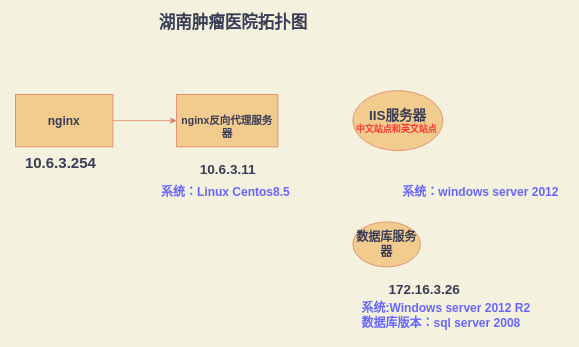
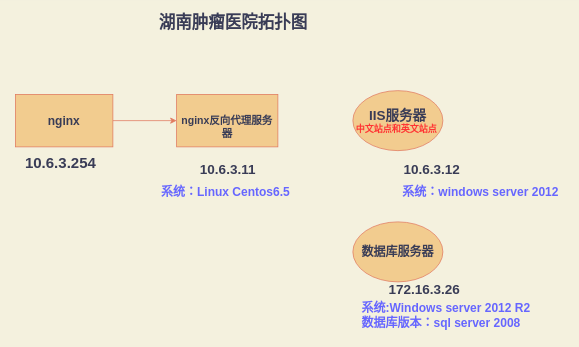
+ <mxCell id="9" value="&lt;b&gt;&lt;font style=&quot;font-size: 18px&quot;&gt;10.6.3.12&lt;/font&gt;&lt;/b&gt;" style="text;html=1;align=center;verticalAlign=middle;resizable=0;points=[];autosize=1;fontColor=#393C56;" parent="1" vertex="1"><mxGeometry x="530" y="215" width="90" height="20" as="geometry" /></mxCell>
- <mxCell id="11" value="&lt;b&gt;&lt;font style=&quot;font-size: 16px&quot; color=&quot;#6666ff&quot;&gt;系统：Linux Centos8.5&lt;/font&gt;&lt;/b&gt;" style="text;html=1;align=center;verticalAlign=middle;resizable=0;points=[];autosize=1;fontColor=#393C56;" parent="1" vertex="1"><mxGeometry x="205" y="245" width="190" height="20" as="geometry" /></mxCell>
+ <mxCell id="11" value="&lt;b&gt;&lt;font style=&quot;font-size: 16px&quot; color=&quot;#6666ff&quot;&gt;系统：Linux Centos6.5&lt;/font&gt;&lt;/b&gt;" style="text;html=1;align=center;verticalAlign=middle;resizable=0;points=[];autosize=1;fontColor=#393C56;" parent="1" vertex="1"><mxGeometry x="205" y="245" width="190" height="20" as="geometry" /></mxCell>
- <mxCell id="8" value="&lt;b&gt;&lt;font style=&quot;font-size: 16px&quot;&gt;数据库服务器&lt;/font&gt;&lt;/b&gt;" style="ellipse;whiteSpace=wrap;html=1;rounded=0;fillColor=#F2CC8F;strokeColor=#E07A5F;fontColor=#393C56;" parent="1" vertex="1"><mxGeometry x="470" y="295" width="90" height="60" as="geometry" /></mxCell>
+ <mxCell id="8" value="&lt;b&gt;&lt;font style=&quot;font-size: 16px&quot;&gt;数据库服务器&lt;/font&gt;&lt;/b&gt;" style="ellipse;whiteSpace=wrap;html=1;rounded=0;fillColor=#F2CC8F;strokeColor=#E07A5F;fontColor=#393C56;" parent="1" vertex="1"><mxGeometry x="470" y="295" width="120" height="80" as="geometry" /></mxCell>
